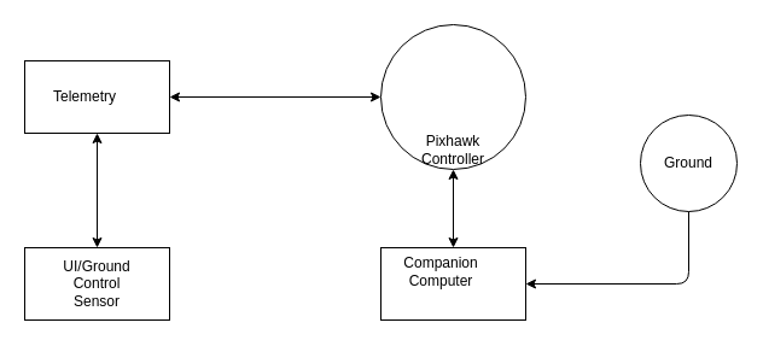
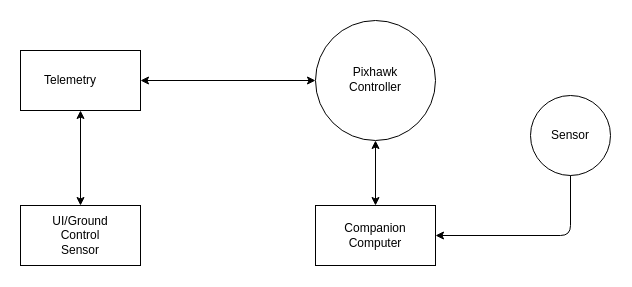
- <mxCell id="3" value="Pixhawk Controller " style="text;html=1;strokeColor=none;fillColor=none;align=center;verticalAlign=middle;whiteSpace=wrap;rounded=0;" vertex="1" parent="1"><mxGeometry x="355" y="113" width="40" height="22" as="geometry" /></mxCell>
+ <mxCell id="3" value="Pixhawk Controller " style="text;html=1;strokeColor=none;fillColor=none;align=center;verticalAlign=middle;whiteSpace=wrap;rounded=0;" vertex="1" parent="1"><mxGeometry x="355" y="68" width="40" height="22" as="geometry" /></mxCell>
- <mxCell id="8" value="Ground" style="text;html=1;strokeColor=none;fillColor=none;align=center;verticalAlign=middle;whiteSpace=wrap;rounded=0;" vertex="1" parent="1"><mxGeometry x="550" y="125" width="40" height="20" as="geometry" /></mxCell>
+ <mxCell id="8" value="Sensor" style="text;html=1;strokeColor=none;fillColor=none;align=center;verticalAlign=middle;whiteSpace=wrap;rounded=0;" vertex="1" parent="1"><mxGeometry x="550" y="125" width="40" height="20" as="geometry" /></mxCell>
- <mxCell id="5" value="Companion&lt;br&gt;Computer" style="text;html=1;strokeColor=none;fillColor=none;align=center;verticalAlign=middle;whiteSpace=wrap;rounded=0;" vertex="1" parent="1"><mxGeometry x="345" y="215" width="40" height="20" as="geometry" /></mxCell>
+ <mxCell id="5" value="Companion&lt;br&gt;Computer" style="text;html=1;strokeColor=none;fillColor=none;align=center;verticalAlign=middle;whiteSpace=wrap;rounded=0;" vertex="1" parent="1"><mxGeometry x="355" y="225" width="40" height="20" as="geometry" /></mxCell>
